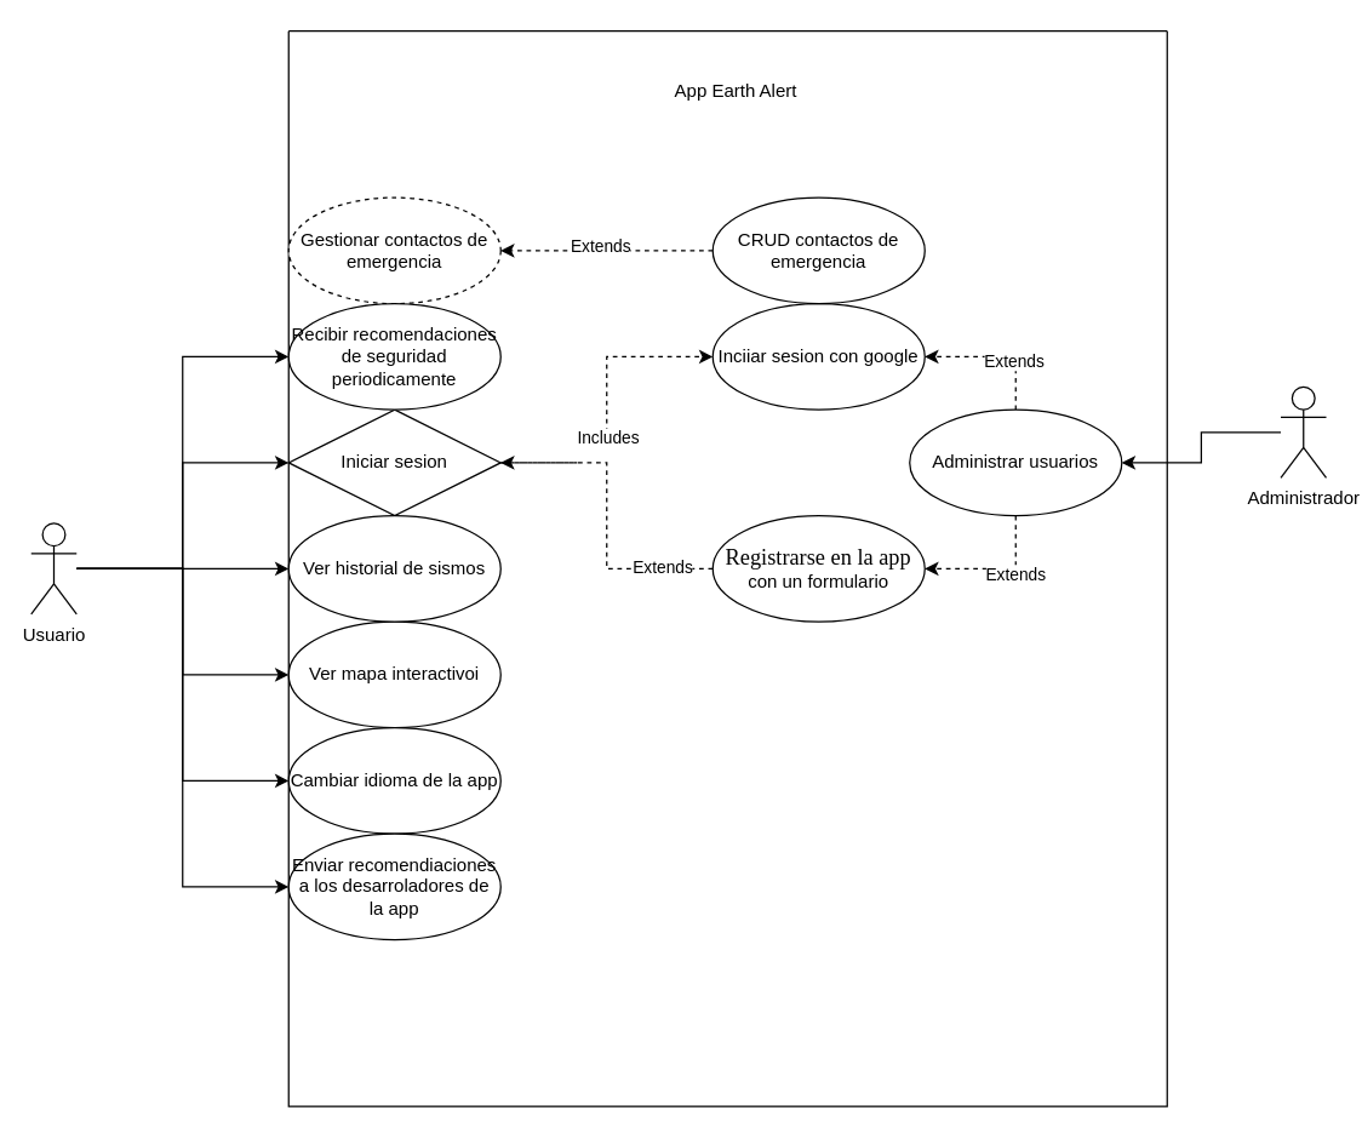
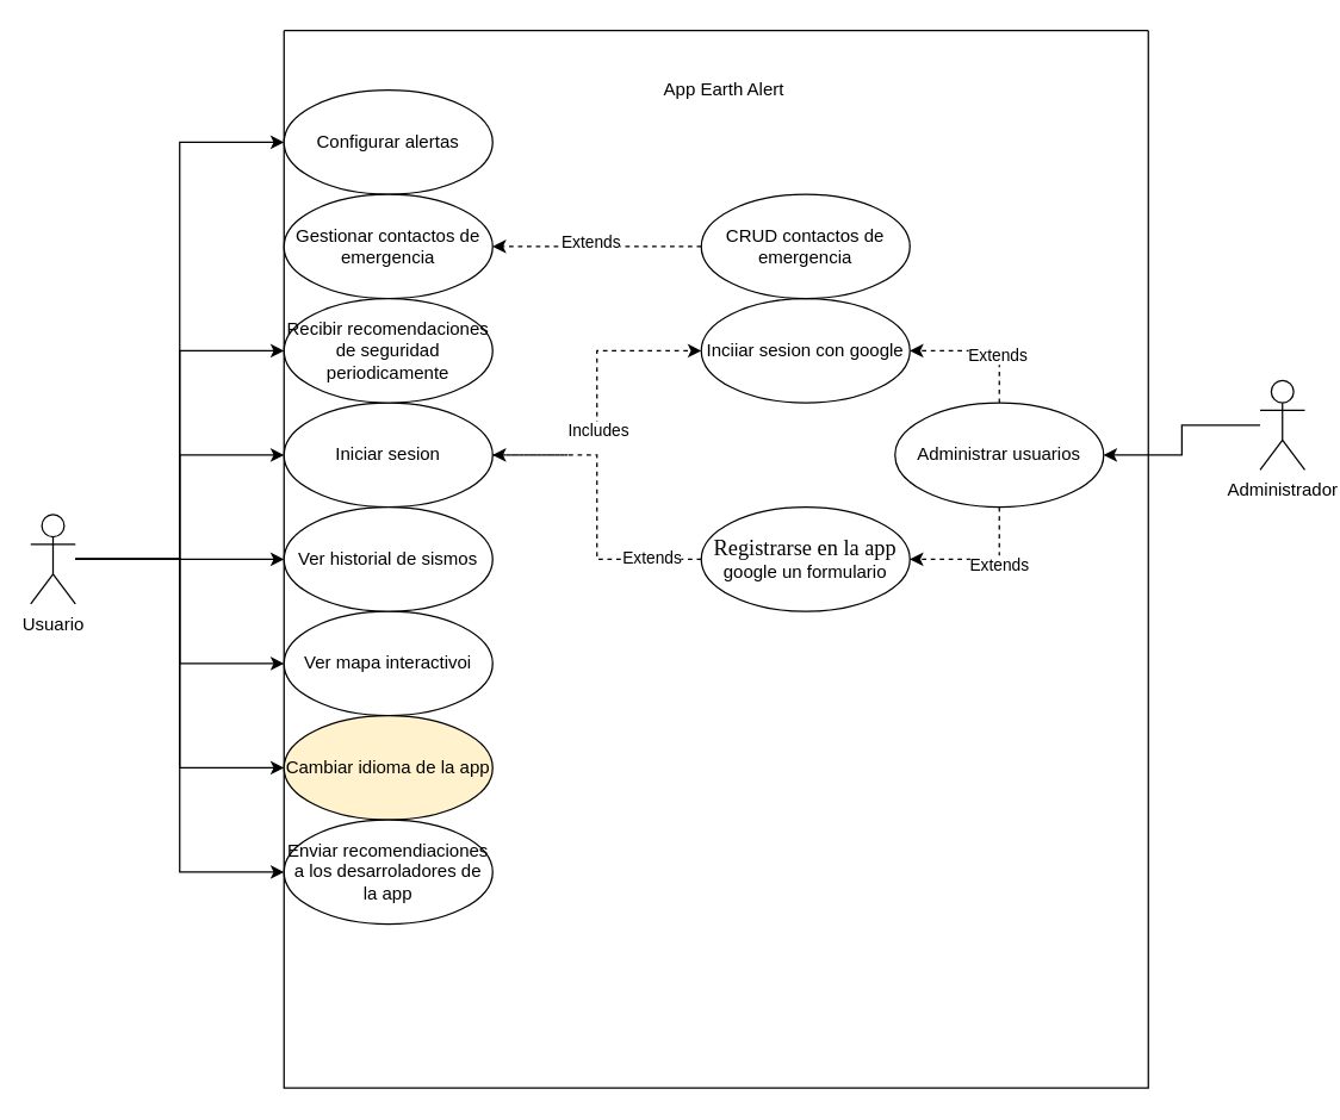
+ <mxCell id="11" value="Configurar alertas" style="ellipse;whiteSpace=wrap;html=1;" vertex="1" parent="10"><mxGeometry y="40" width="140" height="70" as="geometry" /></mxCell>
+ <mxCell id="2" style="edgeStyle=orthogonalEdgeStyle;rounded=0;orthogonalLoop=1;jettySize=auto;html=1;entryX=0;entryY=0.5;entryDx=0;entryDy=0;" edge="1" parent="1" source="9" target="11"><mxGeometry relative="1" as="geometry" /></mxCell>
- <mxCell id="12" value="Gestionar contactos de emergencia" style="ellipse;whiteSpace=wrap;html=1;dashed=1;" vertex="1" parent="10"><mxGeometry y="110" width="140" height="70" as="geometry" /></mxCell>
+ <mxCell id="12" value="Gestionar contactos de emergencia" style="ellipse;whiteSpace=wrap;html=1;" vertex="1" parent="10"><mxGeometry y="110" width="140" height="70" as="geometry" /></mxCell>
- <mxCell id="16" value="Iniciar sesion" style="rhombus;whiteSpace=wrap;html=1;" vertex="1" parent="10"><mxGeometry y="250" width="140" height="70" as="geometry" /></mxCell>
+ <mxCell id="16" value="Iniciar sesion" style="ellipse;whiteSpace=wrap;html=1;" vertex="1" parent="10"><mxGeometry y="250" width="140" height="70" as="geometry" /></mxCell>
- <mxCell id="23" value="&lt;div&gt;&lt;font face=&quot;Calibri&quot;&gt;&lt;span style=&quot;font-size: 14.667px;&quot;&gt;Registrarse en la app&lt;/span&gt;&lt;/font&gt;&lt;/div&gt;&lt;div&gt;con un formulario&lt;/div&gt;" style="ellipse;whiteSpace=wrap;html=1;" vertex="1" parent="10"><mxGeometry x="280" y="320" width="140" height="70" as="geometry" /></mxCell>
+ <mxCell id="23" value="&lt;div&gt;&lt;font face=&quot;Calibri&quot;&gt;&lt;span style=&quot;font-size: 14.667px;&quot;&gt;Registrarse en la app&lt;/span&gt;&lt;/font&gt;&lt;/div&gt;&lt;div&gt;google un formulario&lt;/div&gt;" style="ellipse;whiteSpace=wrap;html=1;" vertex="1" parent="10"><mxGeometry x="280" y="320" width="140" height="70" as="geometry" /></mxCell>
- <mxCell id="19" value="Cambiar idio&lt;span style=&quot;background-color: initial;&quot;&gt;ma de la app&lt;/span&gt;" style="ellipse;whiteSpace=wrap;html=1;" vertex="1" parent="10"><mxGeometry y="460" width="140" height="70" as="geometry" /></mxCell>
+ <mxCell id="19" value="Cambiar idio&lt;span style=&quot;background-color: initial;&quot;&gt;ma de la app&lt;/span&gt;" style="ellipse;whiteSpace=wrap;html=1;fillColor=#fff2cc;" vertex="1" parent="10"><mxGeometry y="460" width="140" height="70" as="geometry" /></mxCell>
